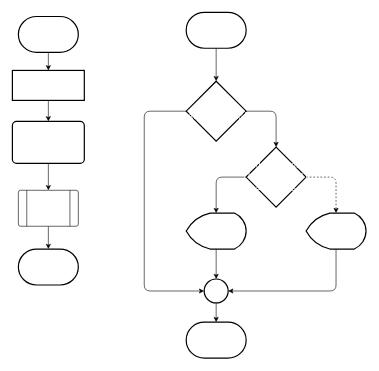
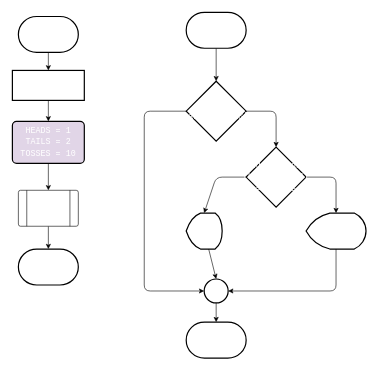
- <mxCell id="23" value="&lt;div style=&quot;font-family: consolas, &amp;quot;courier new&amp;quot;, monospace; font-size: 14px; line-height: 19px;&quot;&gt;&lt;div&gt;&lt;span style=&quot;&quot;&gt;HEADS&lt;/span&gt; = &lt;span style=&quot;&quot;&gt;1&lt;/span&gt;&lt;/div&gt;&lt;div&gt;&lt;span style=&quot;&quot;&gt;TAILS&lt;/span&gt; = &lt;span style=&quot;&quot;&gt;2&lt;/span&gt;&lt;/div&gt;&lt;div&gt;&lt;span style=&quot;&quot;&gt;TOSSES&lt;/span&gt; = &lt;span style=&quot;&quot;&gt;10&lt;/span&gt;&lt;/div&gt;&lt;/div&gt;" style="rounded=1;whiteSpace=wrap;html=1;absoluteArcSize=1;arcSize=14;strokeWidth=2;labelBackgroundColor=none;fontColor=#FFFFFF;" vertex="1" parent="1"><mxGeometry x="20" y="202" width="120" height="70" as="geometry" /></mxCell>
+ <mxCell id="23" value="&lt;div style=&quot;font-family: consolas, &amp;quot;courier new&amp;quot;, monospace; font-size: 14px; line-height: 19px;&quot;&gt;&lt;div&gt;&lt;span style=&quot;&quot;&gt;HEADS&lt;/span&gt; = &lt;span style=&quot;&quot;&gt;1&lt;/span&gt;&lt;/div&gt;&lt;div&gt;&lt;span style=&quot;&quot;&gt;TAILS&lt;/span&gt; = &lt;span style=&quot;&quot;&gt;2&lt;/span&gt;&lt;/div&gt;&lt;div&gt;&lt;span style=&quot;&quot;&gt;TOSSES&lt;/span&gt; = &lt;span style=&quot;&quot;&gt;10&lt;/span&gt;&lt;/div&gt;&lt;/div&gt;" style="rounded=1;whiteSpace=wrap;html=1;absoluteArcSize=1;arcSize=14;strokeWidth=2;labelBackgroundColor=none;fontColor=#FFFFFF;fillColor=#e1d5e7;" vertex="1" parent="1"><mxGeometry x="20" y="202" width="120" height="70" as="geometry" /></mxCell>
- <mxCell id="11" style="edgeStyle=none;html=1;entryX=0.5;entryY=0;entryDx=0;entryDy=0;entryPerimeter=0;labelBackgroundColor=none;fontColor=#FFFFFF;dashed=1;" edge="1" parent="1" source="12" target="16"><mxGeometry relative="1" as="geometry"><Array as="points"><mxPoint x="560" y="295" /></Array></mxGeometry></mxCell>
+ <mxCell id="11" style="edgeStyle=none;html=1;entryX=0.5;entryY=0;entryDx=0;entryDy=0;entryPerimeter=0;labelBackgroundColor=none;fontColor=#FFFFFF;" edge="1" parent="1" source="12" target="16"><mxGeometry relative="1" as="geometry"><Array as="points"><mxPoint x="560" y="295" /></Array></mxGeometry></mxCell>
- <mxCell id="14" value="&lt;div style=&quot;font-family: consolas, &amp;quot;courier new&amp;quot;, monospace; font-size: 14px; line-height: 19px;&quot;&gt;&lt;span style=&quot;&quot;&gt;Heads&lt;/span&gt;&lt;/div&gt;" style="strokeWidth=2;html=1;shape=mxgraph.flowchart.display;whiteSpace=wrap;labelBackgroundColor=none;fontColor=#FFFFFF;" vertex="1" parent="1"><mxGeometry x="310" y="355" width="100" height="60" as="geometry" /></mxCell>
+ <mxCell id="14" value="&lt;div style=&quot;font-family: consolas, &amp;quot;courier new&amp;quot;, monospace; font-size: 14px; line-height: 19px;&quot;&gt;&lt;span style=&quot;&quot;&gt;Heads&lt;/span&gt;&lt;/div&gt;" style="strokeWidth=2;html=1;shape=mxgraph.flowchart.display;whiteSpace=wrap;labelBackgroundColor=none;fontColor=#FFFFFF;" vertex="1" parent="1"><mxGeometry x="310" y="355" width="60" height="60" as="geometry" /></mxCell>
